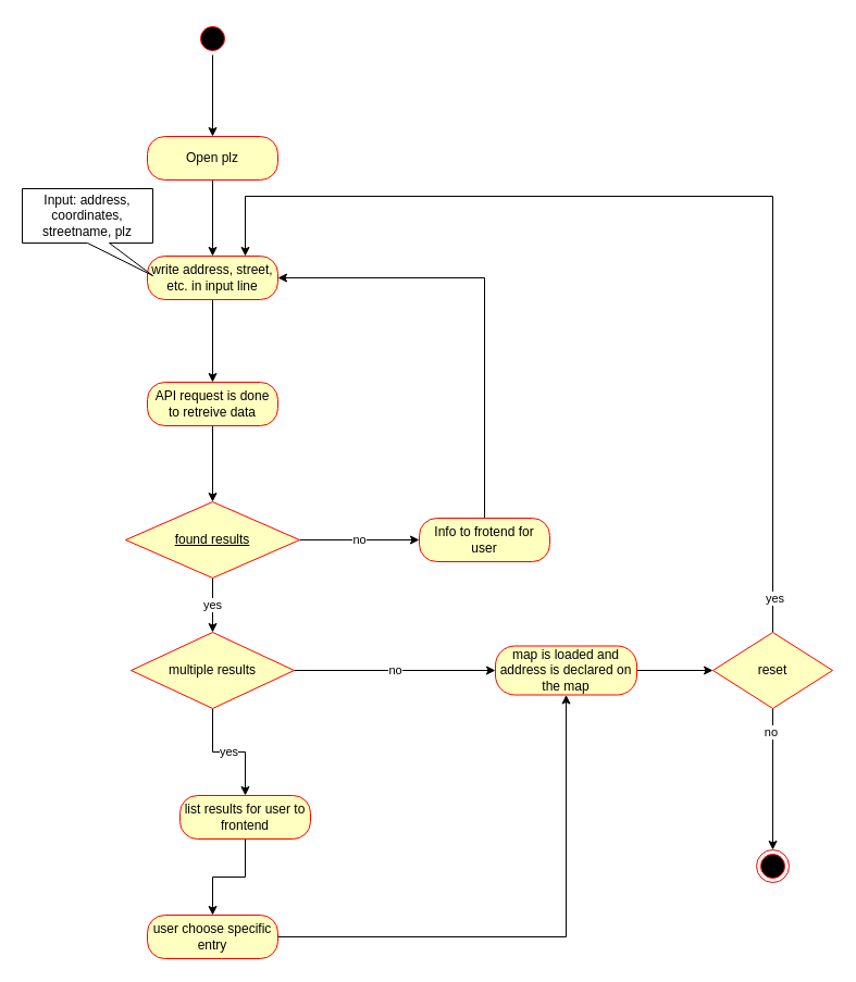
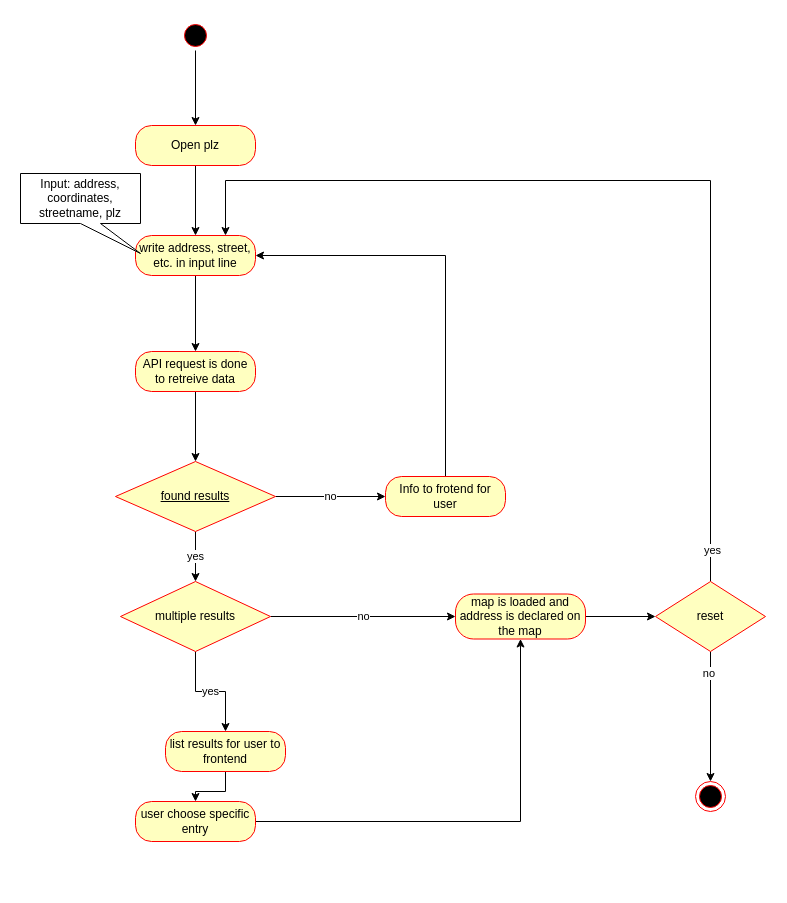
- <mxCell id="18" value="user choose specific entry" style="rounded=1;whiteSpace=wrap;html=1;arcSize=40;fontColor=#000000;fillColor=#ffffc0;strokeColor=#ff0000;" vertex="1" parent="1"><mxGeometry x="135" y="841" width="120" height="40" as="geometry" /></mxCell>
+ <mxCell id="18" value="user choose specific entry" style="rounded=1;whiteSpace=wrap;html=1;arcSize=40;fontColor=#000000;fillColor=#ffffc0;strokeColor=#ff0000;" vertex="1" parent="1"><mxGeometry x="135" y="801" width="120" height="40" as="geometry" /></mxCell>
